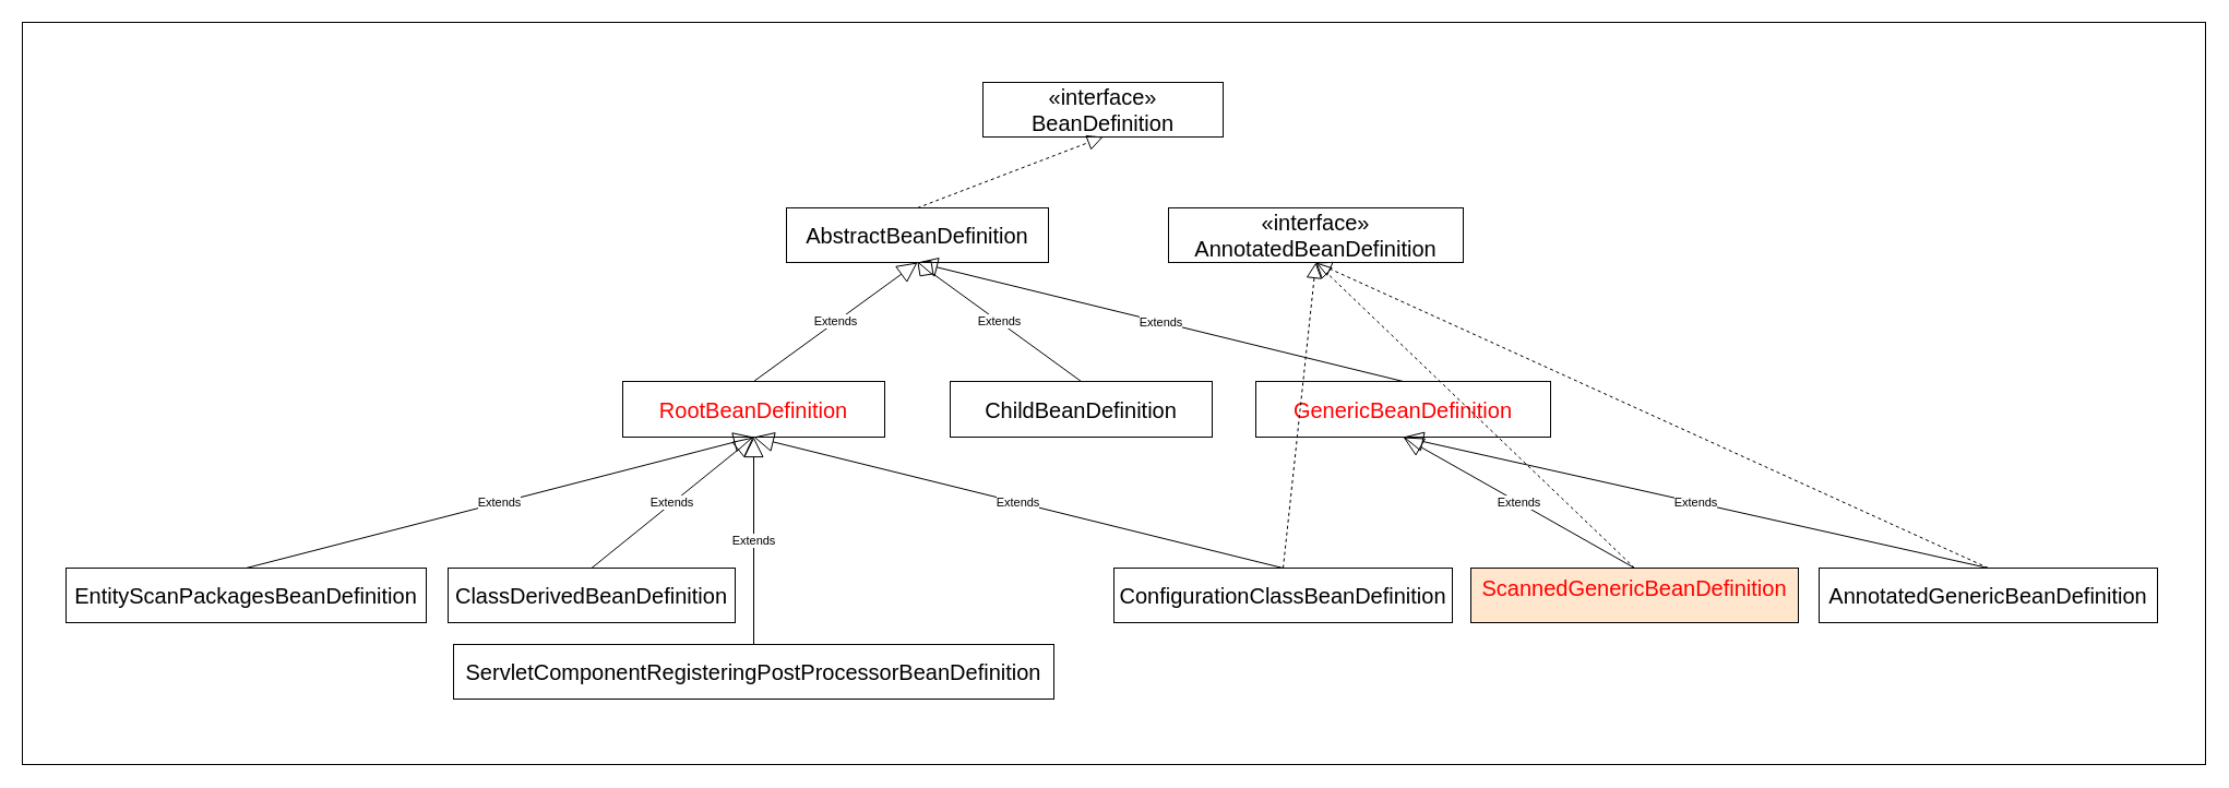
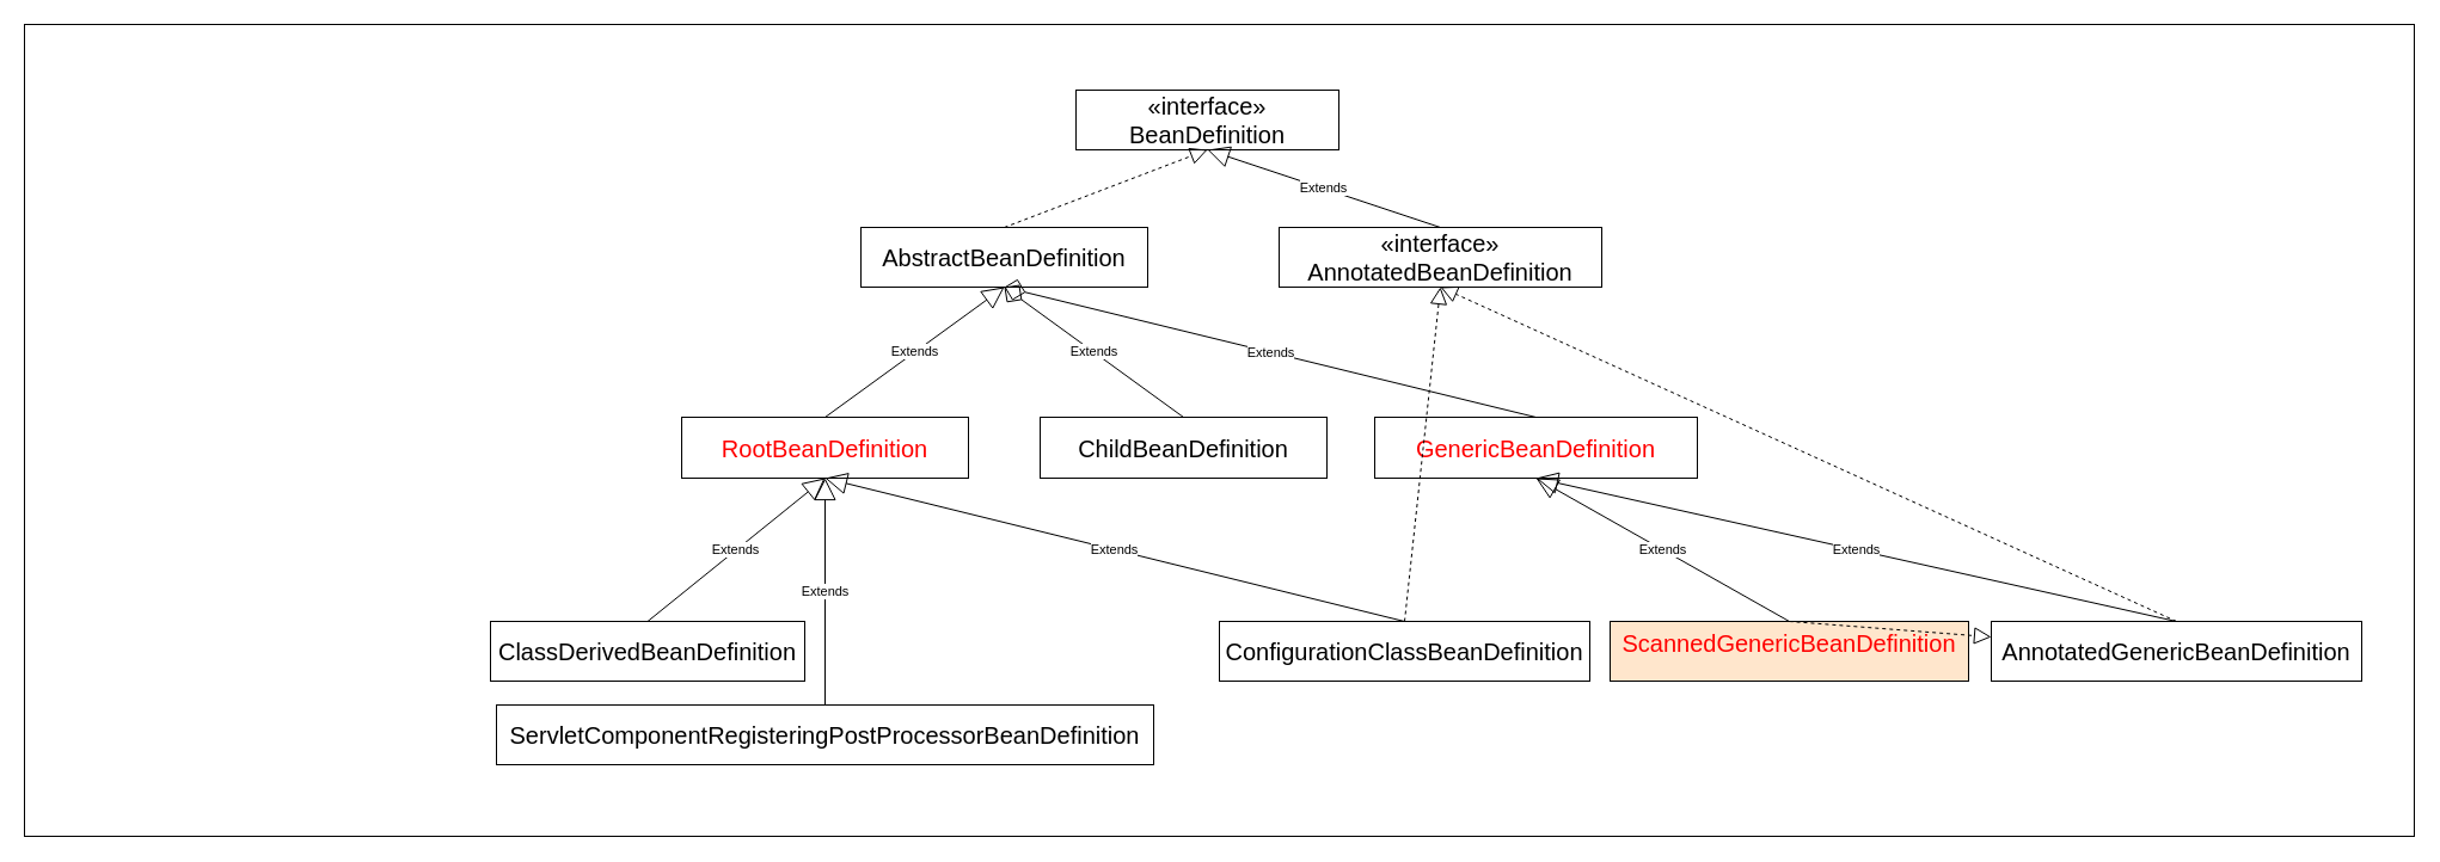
+ <mxCell id="6" value="Extends" style="endArrow=block;endSize=16;endFill=0;html=1;rounded=0;exitX=0.5;exitY=0;exitDx=0;exitDy=0;entryX=0.5;entryY=1;entryDx=0;entryDy=0;" parent="1" source="5" target="3" edge="1"><mxGeometry width="160" relative="1" as="geometry"><mxPoint x="1150" y="160" as="sourcePoint" /><mxPoint x="1310" y="160" as="targetPoint" /></mxGeometry></mxCell>
- <mxCell id="15" value="Extends" style="endArrow=block;endSize=16;endFill=0;html=1;rounded=0;exitX=0.5;exitY=0;exitDx=0;exitDy=0;entryX=0.5;entryY=1;entryDx=0;entryDy=0;" parent="1" source="14" target="4" edge="1"><mxGeometry width="160" relative="1" as="geometry"><mxPoint x="580" y="530" as="sourcePoint" /><mxPoint x="740" y="260" as="targetPoint" /></mxGeometry></mxCell>
+ <mxCell id="15" value="Extends" style="endArrow=diamond;endSize=16;endFill=0;html=1;rounded=0;exitX=0.5;exitY=0;exitDx=0;exitDy=0;entryX=0.5;entryY=1;entryDx=0;entryDy=0;" parent="1" source="14" target="4" edge="1"><mxGeometry width="160" relative="1" as="geometry"><mxPoint x="580" y="530" as="sourcePoint" /><mxPoint x="740" y="260" as="targetPoint" /></mxGeometry></mxCell>
- <mxCell id="25" value="" style="endArrow=block;dashed=1;endFill=0;endSize=12;html=1;rounded=0;exitX=0.5;exitY=0;exitDx=0;exitDy=0;entryX=0.5;entryY=1;entryDx=0;entryDy=0;" parent="1" source="23" target="5" edge="1"><mxGeometry width="160" relative="1" as="geometry"><mxPoint x="1430" y="730" as="sourcePoint" /><mxPoint x="1590" y="730" as="targetPoint" /></mxGeometry></mxCell>
+ <mxCell id="25" value="" style="endArrow=block;dashed=1;endFill=0;endSize=12;html=1;rounded=0;exitX=0.5;exitY=0;exitDx=0;exitDy=0;" parent="1" source="23" target="7" edge="1"><mxGeometry width="160" relative="1" as="geometry"><mxPoint x="1430" y="730" as="sourcePoint" /><mxPoint x="1590" y="730" as="targetPoint" /></mxGeometry></mxCell>
- <mxCell id="22" value="Extends" style="endArrow=block;endSize=16;endFill=0;html=1;rounded=0;exitX=0.5;exitY=0;exitDx=0;exitDy=0;entryX=0.5;entryY=1;entryDx=0;entryDy=0;" parent="1" source="21" target="12" edge="1"><mxGeometry width="160" relative="1" as="geometry"><mxPoint x="300" y="460" as="sourcePoint" /><mxPoint x="800" y="400" as="targetPoint" /></mxGeometry></mxCell>
- <mxCell id="21" value="EntityScanPackagesBeanDefinition" style="html=1;whiteSpace=wrap;fontSize=20;" parent="1" vertex="1"><mxGeometry x="60" y="520" width="330" height="50" as="geometry" /></mxCell>
